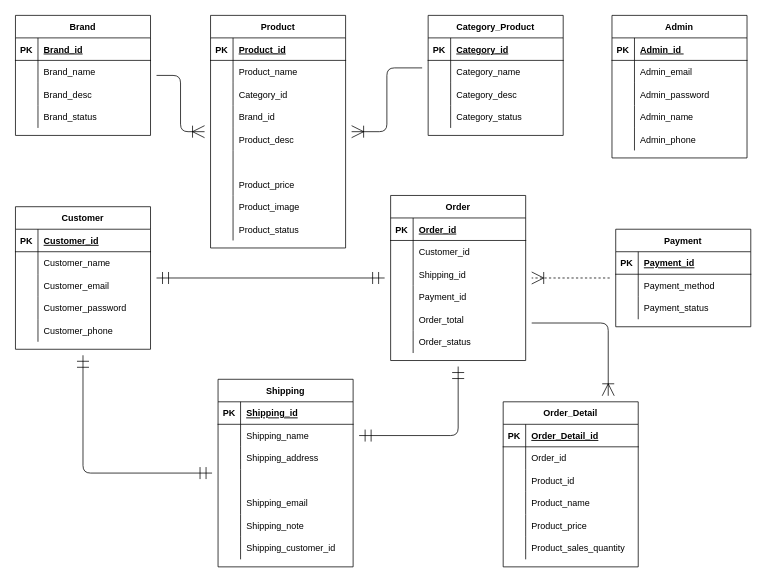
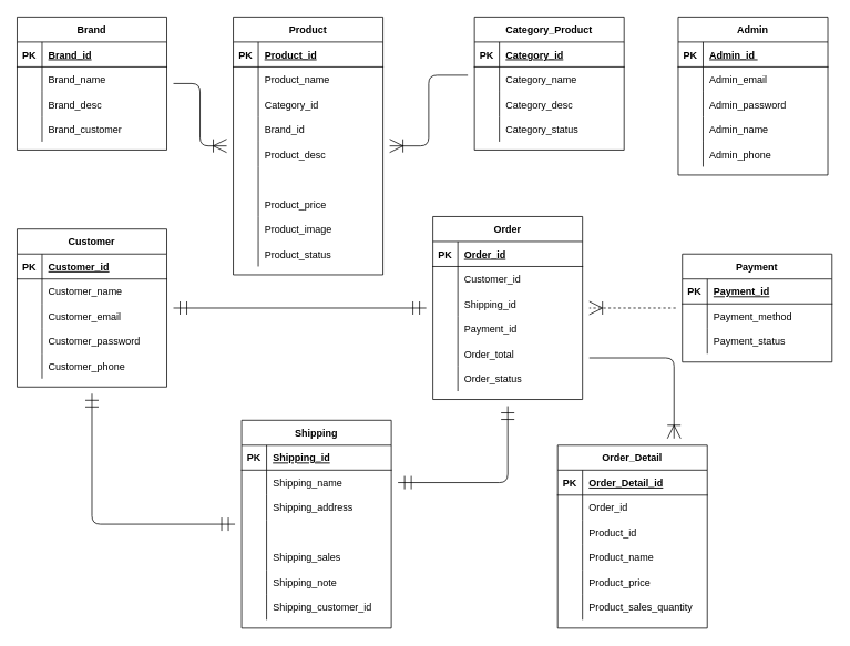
- <mxCell id="43" value="Brand_status" style="shape=partialRectangle;connectable=0;fillColor=none;top=0;left=0;bottom=0;right=0;align=left;spacingLeft=6;overflow=hidden;" vertex="1" parent="41"><mxGeometry x="30" width="150" height="30" as="geometry"><mxRectangle width="150" height="30" as="alternateBounds" /></mxGeometry></mxCell>
+ <mxCell id="43" value="Brand_customer" style="shape=partialRectangle;connectable=0;fillColor=none;top=0;left=0;bottom=0;right=0;align=left;spacingLeft=6;overflow=hidden;" vertex="1" parent="41"><mxGeometry x="30" width="150" height="30" as="geometry"><mxRectangle width="150" height="30" as="alternateBounds" /></mxGeometry></mxCell>
- <mxCell id="101" value="Shipping_email" style="shape=partialRectangle;connectable=0;fillColor=none;top=0;left=0;bottom=0;right=0;align=left;spacingLeft=6;overflow=hidden;" vertex="1" parent="99"><mxGeometry x="30" width="150" height="30" as="geometry"><mxRectangle width="150" height="30" as="alternateBounds" /></mxGeometry></mxCell>
+ <mxCell id="101" value="Shipping_sales" style="shape=partialRectangle;connectable=0;fillColor=none;top=0;left=0;bottom=0;right=0;align=left;spacingLeft=6;overflow=hidden;" vertex="1" parent="99"><mxGeometry x="30" width="150" height="30" as="geometry"><mxRectangle width="150" height="30" as="alternateBounds" /></mxGeometry></mxCell>
